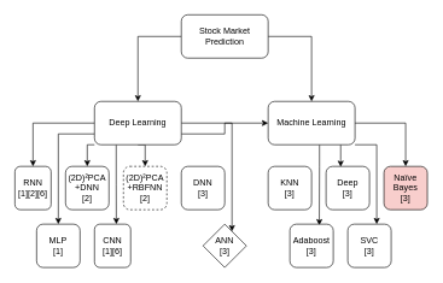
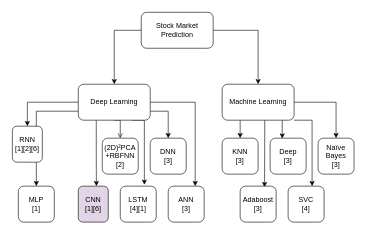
- <mxCell id="4" value="Stock Market Prediction" style="rounded=1;whiteSpace=wrap;html=1;" vertex="1" parent="1"><mxGeometry x="250" width="120" height="60" as="geometry" y="20" /></mxCell>
+ <mxCell id="4" value="Stock Market Prediction" style="rounded=1;whiteSpace=wrap;html=1;" vertex="1" parent="1"><mxGeometry x="235" y="20" width="120" height="60" as="geometry" /></mxCell>
- <mxCell id="11" style="edgeStyle=orthogonalEdgeStyle;rounded=0;orthogonalLoop=1;jettySize=auto;html=1;exitX=1;exitY=0.75;exitDx=0;exitDy=0;" edge="1" parent="1" source="13" target="19"><mxGeometry relative="1" as="geometry" /></mxCell>
+ <mxCell id="11" style="edgeStyle=orthogonalEdgeStyle;rounded=0;orthogonalLoop=1;jettySize=auto;html=1;exitX=1;exitY=0.75;exitDx=0;exitDy=0;entryX=0.5;entryY=0;entryDx=0;entryDy=0;" edge="1" parent="1" source="13" target="24"><mxGeometry relative="1" as="geometry" /></mxCell>
- <mxCell id="7" style="edgeStyle=orthogonalEdgeStyle;rounded=0;orthogonalLoop=1;jettySize=auto;html=1;exitX=0;exitY=1;exitDx=0;exitDy=0;entryX=0.5;entryY=0;entryDx=0;entryDy=0;" edge="1" parent="1" source="13" target="22"><mxGeometry relative="1" as="geometry" /></mxCell>
- <mxCell id="9" style="edgeStyle=orthogonalEdgeStyle;rounded=0;orthogonalLoop=1;jettySize=auto;html=1;exitX=0.5;exitY=1;exitDx=0;exitDy=0;entryX=0.5;entryY=0;entryDx=0;entryDy=0;" edge="1" parent="1" source="13" target="23"><mxGeometry relative="1" as="geometry" /></mxCell>
+ <mxCell id="9" style="edgeStyle=orthogonalEdgeStyle;rounded=0;orthogonalLoop=1;jettySize=auto;html=1;exitX=0.5;exitY=1;exitDx=0;exitDy=0;entryX=0.5;entryY=0;entryDx=0;entryDy=0;endArrow=open;" edge="1" parent="1" source="13" target="23"><mxGeometry relative="1" as="geometry" /></mxCell>
+ <mxCell id="14" style="edgeStyle=orthogonalEdgeStyle;rounded=0;orthogonalLoop=1;jettySize=auto;html=1;exitX=0.25;exitY=1;exitDx=0;exitDy=0;entryX=0.5;entryY=0;entryDx=0;entryDy=0;" edge="1" parent="1" source="19" target="28"><mxGeometry relative="1" as="geometry" /></mxCell>
+ <mxCell id="10" style="edgeStyle=orthogonalEdgeStyle;rounded=0;orthogonalLoop=1;jettySize=auto;html=1;exitX=0.75;exitY=1;exitDx=0;exitDy=0;entryX=0.67;entryY=-0.038;entryDx=0;entryDy=0;entryPerimeter=0;" edge="1" parent="1" source="13" target="26"><mxGeometry relative="1" as="geometry"><Array as="points"><mxPoint x="240" y="200" /></Array></mxGeometry></mxCell>
- <mxCell id="21" value="RNN&lt;br&gt;[1][2][6]" style="rounded=1;whiteSpace=wrap;html=1;" vertex="1" parent="1"><mxGeometry y="230" width="50" height="60" as="geometry" x="20" /></mxCell>
+ <mxCell id="21" value="RNN&lt;br&gt;[1][2][6]" style="rounded=1;whiteSpace=wrap;html=1;" vertex="1" parent="1"><mxGeometry x="20" y="210" width="50" height="60" as="geometry" /></mxCell>
- <mxCell id="22" value="(2D)²PCA +DNN&lt;br&gt;[2]" style="rounded=1;whiteSpace=wrap;html=1;" vertex="1" parent="1"><mxGeometry x="90" y="230" width="60" height="60" as="geometry" /></mxCell>
- <mxCell id="23" value="(2D)²PCA +RBFNN&lt;br&gt;[2]" style="rounded=1;whiteSpace=wrap;html=1;dashed=1;" vertex="1" parent="1"><mxGeometry x="170" y="230" width="60" height="60" as="geometry" /></mxCell>
+ <mxCell id="23" value="(2D)²PCA +RBFNN&lt;br&gt;[2]" style="rounded=1;whiteSpace=wrap;html=1;" vertex="1" parent="1"><mxGeometry x="170" y="230" width="60" height="60" as="geometry" /></mxCell>
- <mxCell id="32" value="Naïve Bayes&lt;br&gt;[3]" style="rounded=1;whiteSpace=wrap;html=1;fillColor=#f8cecc;" vertex="1" parent="1"><mxGeometry x="530" y="230" width="60" height="60" as="geometry" /></mxCell>
+ <mxCell id="32" value="Naïve Bayes&lt;br&gt;[3]" style="rounded=1;whiteSpace=wrap;html=1;" vertex="1" parent="1"><mxGeometry x="530" y="230" width="60" height="60" as="geometry" /></mxCell>
- <mxCell id="25" value="MLP&lt;br&gt;[1]" style="rounded=1;whiteSpace=wrap;html=1;" vertex="1" parent="1"><mxGeometry x="50" y="310" width="60" height="60" as="geometry" /></mxCell>
+ <mxCell id="25" value="MLP&lt;br&gt;[1]" style="rounded=1;whiteSpace=wrap;html=1;" vertex="1" parent="1"><mxGeometry x="30" y="310" width="60" height="60" as="geometry" /></mxCell>
- <mxCell id="20" value="CNN&lt;br&gt;[1][6]" style="rounded=1;whiteSpace=wrap;html=1;" vertex="1" parent="1"><mxGeometry x="130" y="310" width="50" height="60" as="geometry" /></mxCell>
+ <mxCell id="20" value="CNN&lt;br&gt;[1][6]" style="rounded=1;whiteSpace=wrap;html=1;fillColor=#e1d5e7;" vertex="1" parent="1"><mxGeometry x="130" y="310" width="50" height="60" as="geometry" /></mxCell>
+ <mxCell id="26" value="LSTM&lt;br&gt;[4][1]" style="rounded=1;whiteSpace=wrap;html=1;" vertex="1" parent="1"><mxGeometry x="200" y="310" width="60" height="60" as="geometry" /></mxCell>
- <mxCell id="27" value="ANN&lt;br&gt;[3]" style="rhombus;whiteSpace=wrap;html=1;" vertex="1" parent="1"><mxGeometry x="280" y="310" width="60" height="60" as="geometry" /></mxCell>
+ <mxCell id="27" value="ANN&lt;br&gt;[3]" style="rounded=1;whiteSpace=wrap;html=1;" vertex="1" parent="1"><mxGeometry x="280" y="310" width="60" height="60" as="geometry" /></mxCell>
- <mxCell id="31" value="SVC&lt;br&gt;[3]" style="rounded=1;whiteSpace=wrap;html=1;" vertex="1" parent="1"><mxGeometry x="480" y="310" width="60" height="60" as="geometry" /></mxCell>
+ <mxCell id="31" value="SVC&lt;br&gt;[4]" style="rounded=1;whiteSpace=wrap;html=1;" vertex="1" parent="1"><mxGeometry x="480" y="310" width="60" height="60" as="geometry" /></mxCell>
